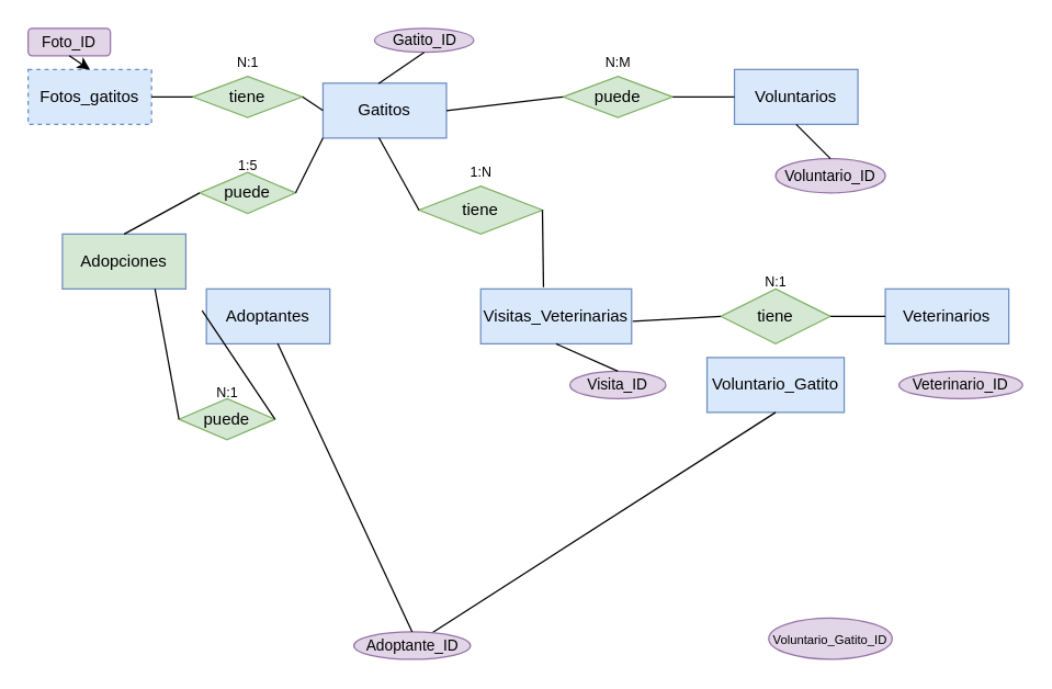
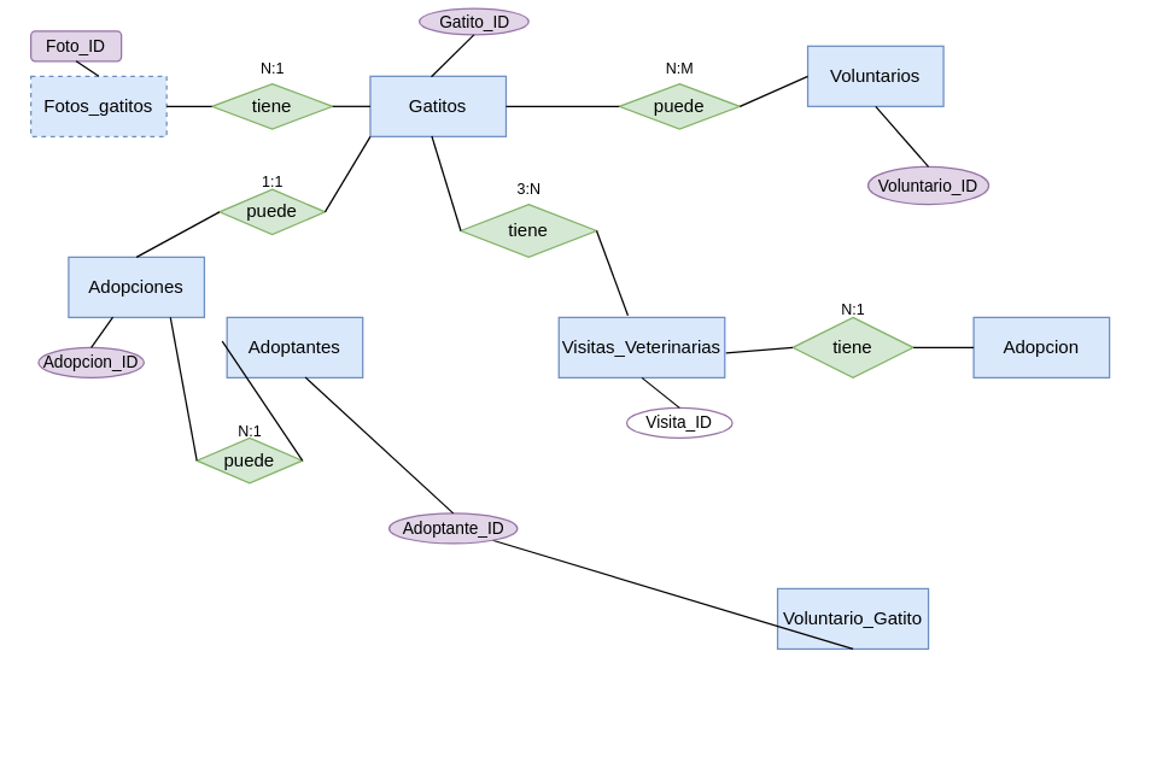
- <mxCell id="15" value="&lt;font style=&quot;font-size: 11px;&quot;&gt;Gatito_ID&lt;/font&gt;" style="ellipse;whiteSpace=wrap;html=1;align=center;fillColor=#e1d5e7;strokeColor=#9673a6;" parent="1" vertex="1"><mxGeometry x="272.5" y="20" width="72.5" height="17.5" as="geometry" /></mxCell>
+ <mxCell id="15" value="&lt;font style=&quot;font-size: 11px;&quot;&gt;Gatito_ID&lt;/font&gt;" style="ellipse;whiteSpace=wrap;html=1;align=center;fillColor=#e1d5e7;strokeColor=#9673a6;" parent="1" vertex="1"><mxGeometry x="277.5" y="5" width="72.5" height="17.5" as="geometry" /></mxCell>
- <mxCell id="14" value="" style="endArrow=classic;html=1;rounded=0;exitX=0.5;exitY=1;exitDx=0;exitDy=0;entryX=0.5;entryY=0;entryDx=0;entryDy=0;" parent="1" source="13" target="3" edge="1"><mxGeometry relative="1" as="geometry"><mxPoint x="305" y="180" as="sourcePoint" /><mxPoint x="465" y="180" as="targetPoint" /></mxGeometry></mxCell>
+ <mxCell id="14" value="" style="endArrow=none;html=1;rounded=0;exitX=0.5;exitY=1;exitDx=0;exitDy=0;entryX=0.5;entryY=0;entryDx=0;entryDy=0;" parent="1" source="13" target="3" edge="1"><mxGeometry relative="1" as="geometry"><mxPoint x="305" y="180" as="sourcePoint" /><mxPoint x="465" y="180" as="targetPoint" /></mxGeometry></mxCell>
- <mxCell id="6" value="Voluntarios" style="rounded=0;whiteSpace=wrap;html=1;fillColor=#dae8fc;strokeColor=#6c8ebf;" parent="1" vertex="1"><mxGeometry x="535" y="50" width="90" height="40" as="geometry" /></mxCell>
+ <mxCell id="6" value="Voluntarios" style="rounded=0;whiteSpace=wrap;html=1;fillColor=#dae8fc;strokeColor=#6c8ebf;" parent="1" vertex="1"><mxGeometry x="535" y="30" width="90" height="40" as="geometry" /></mxCell>
- <mxCell id="2" value="Gatitos" style="rounded=0;whiteSpace=wrap;html=1;fillColor=#dae8fc;strokeColor=#6c8ebf;" parent="1" vertex="1"><mxGeometry x="235" y="60" width="90" height="40" as="geometry" /></mxCell>
+ <mxCell id="2" value="Gatitos" style="rounded=0;whiteSpace=wrap;html=1;fillColor=#dae8fc;strokeColor=#6c8ebf;" parent="1" vertex="1"><mxGeometry x="245" y="50" width="90" height="40" as="geometry" /></mxCell>
- <mxCell id="43" value="&lt;font style=&quot;font-size: 10px;&quot;&gt;1:5&lt;/font&gt;" style="text;html=1;align=center;verticalAlign=middle;resizable=0;points=[];autosize=1;strokeColor=none;fillColor=none;" parent="1" vertex="1"><mxGeometry x="160" y="105" width="40" height="30" as="geometry" /></mxCell>
+ <mxCell id="43" value="&lt;font style=&quot;font-size: 10px;&quot;&gt;1:1&lt;/font&gt;" style="text;html=1;align=center;verticalAlign=middle;resizable=0;points=[];autosize=1;strokeColor=none;fillColor=none;" parent="1" vertex="1"><mxGeometry x="160" y="105" width="40" height="30" as="geometry" /></mxCell>
- <mxCell id="31" value="&lt;font style=&quot;font-size: 10px;&quot;&gt;1:N&lt;/font&gt;" style="text;html=1;align=center;verticalAlign=middle;resizable=0;points=[];autosize=1;strokeColor=none;fillColor=none;" parent="1" vertex="1"><mxGeometry x="330" y="110" width="40" height="30" as="geometry" /></mxCell>
+ <mxCell id="31" value="&lt;font style=&quot;font-size: 10px;&quot;&gt;3:N&lt;/font&gt;" style="text;html=1;align=center;verticalAlign=middle;resizable=0;points=[];autosize=1;strokeColor=none;fillColor=none;" parent="1" vertex="1"><mxGeometry x="330" y="110" width="40" height="30" as="geometry" /></mxCell>
- <mxCell id="17" value="&lt;font style=&quot;font-size: 11px;&quot;&gt;Voluntario_ID&lt;/font&gt;" style="ellipse;whiteSpace=wrap;html=1;align=center;fillColor=#e1d5e7;strokeColor=#9673a6;" parent="1" vertex="1"><mxGeometry x="565" y="115" width="80" height="25" as="geometry" /></mxCell>
+ <mxCell id="17" value="&lt;font style=&quot;font-size: 11px;&quot;&gt;Voluntario_ID&lt;/font&gt;" style="ellipse;whiteSpace=wrap;html=1;align=center;fillColor=#e1d5e7;strokeColor=#9673a6;" parent="1" vertex="1"><mxGeometry x="575" y="110" width="80" height="25" as="geometry" /></mxCell>
- <mxCell id="5" value="Adopciones" style="rounded=0;whiteSpace=wrap;html=1;fillColor=#d5e8d4;strokeColor=#6c8ebf;" parent="1" vertex="1"><mxGeometry x="45" y="170" width="90" height="40" as="geometry" /></mxCell>
+ <mxCell id="5" value="Adopciones" style="rounded=0;whiteSpace=wrap;html=1;fillColor=#dae8fc;strokeColor=#6c8ebf;" parent="1" vertex="1"><mxGeometry x="45" y="170" width="90" height="40" as="geometry" /></mxCell>
+ <mxCell id="46" value="" style="endArrow=none;html=1;rounded=0;exitX=0.5;exitY=0;exitDx=0;exitDy=0;entryX=0.326;entryY=0.994;entryDx=0;entryDy=0;entryPerimeter=0;" parent="1" source="45" target="5" edge="1"><mxGeometry relative="1" as="geometry"><mxPoint x="315" y="180" as="sourcePoint" /><mxPoint x="475" y="180" as="targetPoint" /></mxGeometry></mxCell>
- <mxCell id="9" value="Visitas_Veterinarias" style="rounded=0;whiteSpace=wrap;html=1;fillColor=#dae8fc;strokeColor=#6c8ebf;" parent="1" vertex="1"><mxGeometry x="350" y="210" width="110" height="40" as="geometry" /></mxCell>
+ <mxCell id="9" value="Visitas_Veterinarias" style="rounded=0;whiteSpace=wrap;html=1;fillColor=#dae8fc;strokeColor=#6c8ebf;" parent="1" vertex="1"><mxGeometry x="370" y="210" width="110" height="40" as="geometry" /></mxCell>
- <mxCell id="8" value="Veterinarios" style="rounded=0;whiteSpace=wrap;html=1;fillColor=#dae8fc;strokeColor=#6c8ebf;" parent="1" vertex="1"><mxGeometry x="645" y="210" width="90" height="40" as="geometry" /></mxCell>
+ <mxCell id="8" value="Adopcion" style="rounded=0;whiteSpace=wrap;html=1;fillColor=#dae8fc;strokeColor=#6c8ebf;" parent="1" vertex="1"><mxGeometry x="645" y="210" width="90" height="40" as="geometry" /></mxCell>
+ <mxCell id="45" value="&lt;font style=&quot;font-size: 11px;&quot;&gt;Adopcion_ID&lt;/font&gt;" style="ellipse;whiteSpace=wrap;html=1;align=center;fillColor=#e1d5e7;strokeColor=#9673a6;" parent="1" vertex="1"><mxGeometry x="25" y="230" width="70" height="20" as="geometry" /></mxCell>
- <mxCell id="44" value="&lt;font style=&quot;font-size: 11px;&quot;&gt;Visita_ID&lt;/font&gt;" style="ellipse;whiteSpace=wrap;html=1;align=center;fillColor=#e1d5e7;strokeColor=#9673a6;" parent="1" vertex="1"><mxGeometry x="415" y="270" width="70" height="20" as="geometry" /></mxCell>
+ <mxCell id="44" value="&lt;font style=&quot;font-size: 11px;&quot;&gt;Visita_ID&lt;/font&gt;" style="ellipse;whiteSpace=wrap;html=1;align=center;fillColor=#ffffff;strokeColor=#9673a6;" parent="1" vertex="1"><mxGeometry x="415" y="270" width="70" height="20" as="geometry" /></mxCell>
- <mxCell id="7" value="Voluntario_Gatito" style="rounded=0;whiteSpace=wrap;html=1;fillColor=#dae8fc;strokeColor=#6c8ebf;" parent="1" vertex="1"><mxGeometry x="515" y="260" width="100" height="40" as="geometry" /></mxCell>
+ <mxCell id="7" value="Voluntario_Gatito" style="rounded=0;whiteSpace=wrap;html=1;fillColor=#dae8fc;strokeColor=#6c8ebf;" parent="1" vertex="1"><mxGeometry x="515" y="390" width="100" height="40" as="geometry" /></mxCell>
- <mxCell id="38" value="&lt;font style=&quot;font-size: 11px;&quot;&gt;Veterinario_ID&lt;/font&gt;" style="ellipse;whiteSpace=wrap;html=1;align=center;fillColor=#e1d5e7;strokeColor=#9673a6;" parent="1" vertex="1"><mxGeometry x="655" y="270" width="90" height="20" as="geometry" /></mxCell>
- <mxCell id="19" value="&lt;font style=&quot;font-size: 9px;&quot;&gt;Voluntario_Gatito_ID&lt;/font&gt;" style="ellipse;whiteSpace=wrap;html=1;align=center;fillColor=#e1d5e7;strokeColor=#9673a6;" parent="1" vertex="1"><mxGeometry x="560" y="450" width="90" height="30" as="geometry" /></mxCell>
- <mxCell id="24" value="&lt;font style=&quot;font-size: 11px;&quot;&gt;Adoptante_ID&lt;/font&gt;" style="ellipse;whiteSpace=wrap;html=1;align=center;fillColor=#e1d5e7;strokeColor=#9673a6;" parent="1" vertex="1"><mxGeometry x="257.5" y="460" width="85" height="20" as="geometry" /></mxCell>
+ <mxCell id="24" value="&lt;font style=&quot;font-size: 11px;&quot;&gt;Adoptante_ID&lt;/font&gt;" style="ellipse;whiteSpace=wrap;html=1;align=center;fillColor=#e1d5e7;strokeColor=#9673a6;" parent="1" vertex="1"><mxGeometry x="257.5" y="340" width="85" height="20" as="geometry" /></mxCell>
